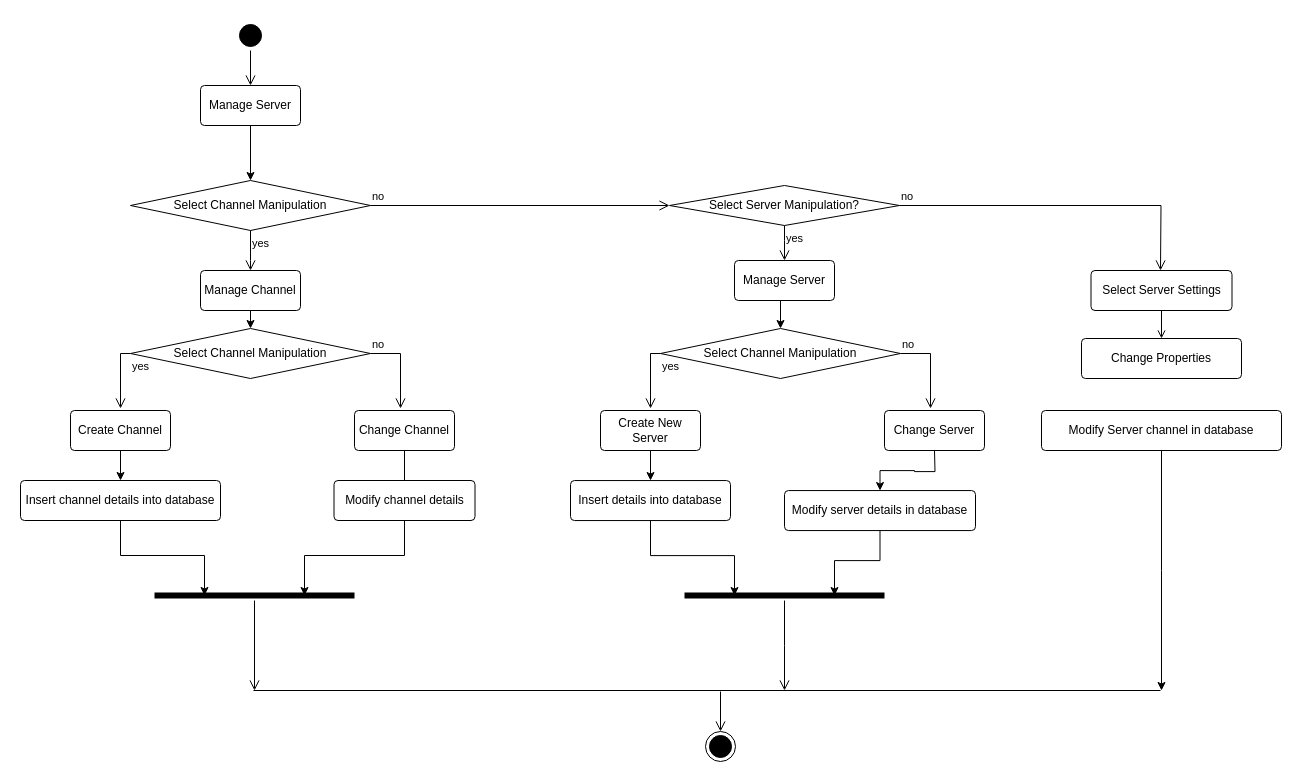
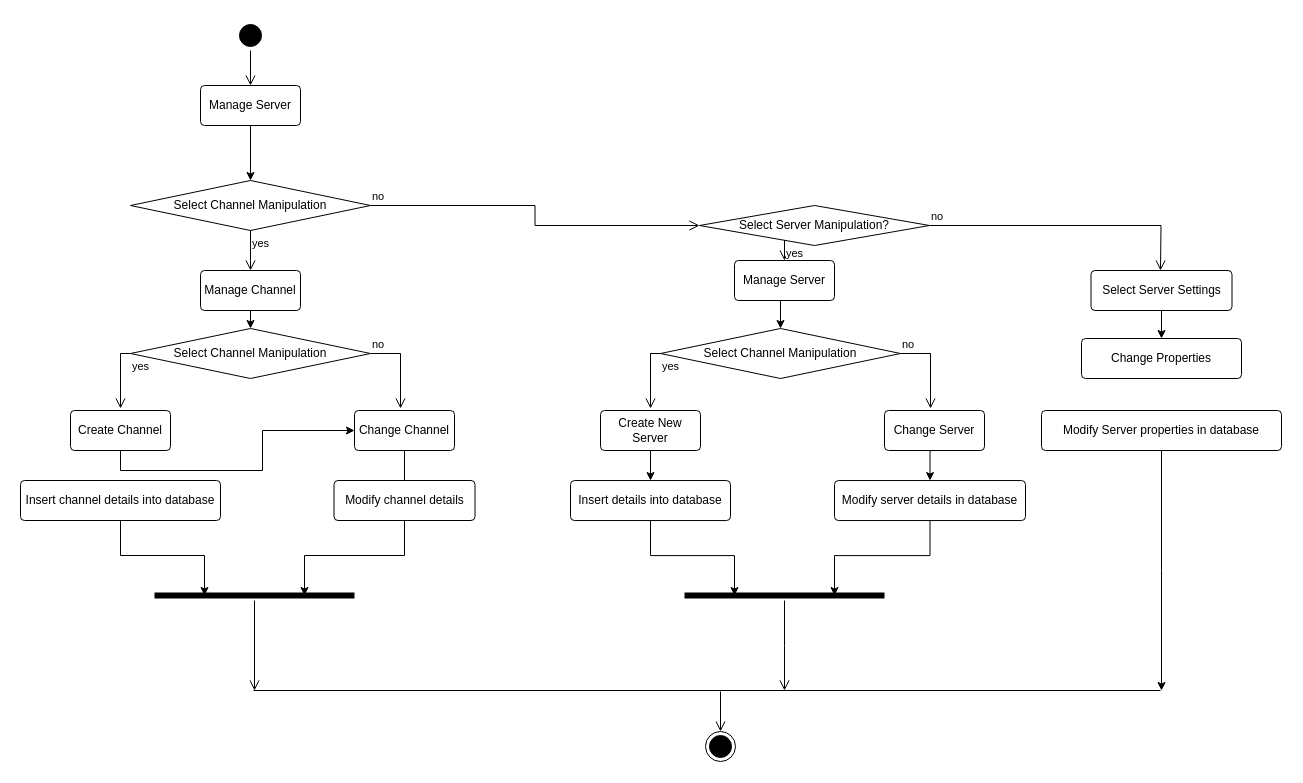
- <mxCell id="9" value="Select Server Manipulation?" style="rhombus;whiteSpace=wrap;html=1;fontColor=#000000;fillColor=none;strokeColor=#000000;" parent="1" vertex="1"><mxGeometry x="669" y="185" width="230" height="40" as="geometry" /></mxCell>
+ <mxCell id="9" value="Select Server Manipulation?" style="rhombus;whiteSpace=wrap;html=1;fontColor=#000000;fillColor=none;strokeColor=#000000;" parent="1" vertex="1"><mxGeometry x="699" y="205" width="230" height="40" as="geometry" /></mxCell>
- <mxCell id="44" style="edgeStyle=orthogonalEdgeStyle;rounded=0;orthogonalLoop=1;jettySize=auto;html=1;exitX=0.5;exitY=1;exitDx=0;exitDy=0;entryX=0.5;entryY=0;entryDx=0;entryDy=0;endArrow=open;" parent="1" source="45" target="46" edge="1"><mxGeometry relative="1" as="geometry" /></mxCell>
+ <mxCell id="44" style="edgeStyle=orthogonalEdgeStyle;rounded=0;orthogonalLoop=1;jettySize=auto;html=1;exitX=0.5;exitY=1;exitDx=0;exitDy=0;entryX=0.5;entryY=0;entryDx=0;entryDy=0;" parent="1" source="45" target="46" edge="1"><mxGeometry relative="1" as="geometry" /></mxCell>
- <mxCell id="48" value="Modify Server channel in database" style="rounded=1;arcSize=10;whiteSpace=wrap;html=1;align=center;fillColor=none;" parent="1" vertex="1"><mxGeometry x="1041" y="410" width="240" height="40" as="geometry" /></mxCell>
+ <mxCell id="48" value="Modify Server properties in database" style="rounded=1;arcSize=10;whiteSpace=wrap;html=1;align=center;fillColor=none;" parent="1" vertex="1"><mxGeometry x="1041" y="410" width="240" height="40" as="geometry" /></mxCell>
- <mxCell id="19" style="edgeStyle=orthogonalEdgeStyle;rounded=0;orthogonalLoop=1;jettySize=auto;html=1;exitX=0.5;exitY=1;exitDx=0;exitDy=0;entryX=0.5;entryY=0;entryDx=0;entryDy=0;" parent="1" source="20" target="23" edge="1"><mxGeometry relative="1" as="geometry" /></mxCell>
+ <mxCell id="19" style="edgeStyle=orthogonalEdgeStyle;rounded=0;orthogonalLoop=1;jettySize=auto;html=1;exitX=0.5;exitY=1;exitDx=0;exitDy=0;" parent="1" source="20" target="22" edge="1"><mxGeometry relative="1" as="geometry" /></mxCell>
- <mxCell id="39" value="Modify server details in database" style="rounded=1;arcSize=10;whiteSpace=wrap;html=1;align=center;fillColor=none;" parent="1" vertex="1"><mxGeometry x="784" y="490.05" width="191" height="40" as="geometry" /></mxCell>
+ <mxCell id="39" value="Modify server details in database" style="rounded=1;arcSize=10;whiteSpace=wrap;html=1;align=center;fillColor=none;" parent="1" vertex="1"><mxGeometry x="834" y="480.05" width="191" height="40" as="geometry" /></mxCell>
